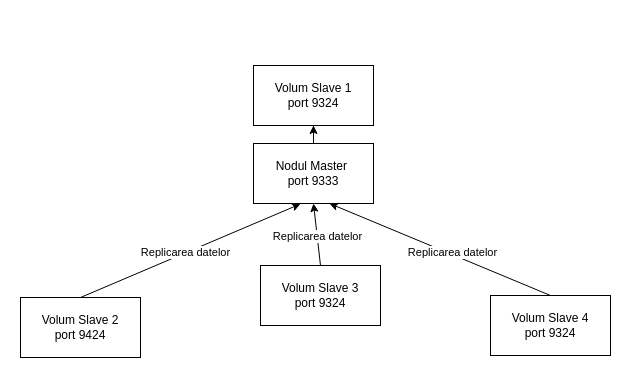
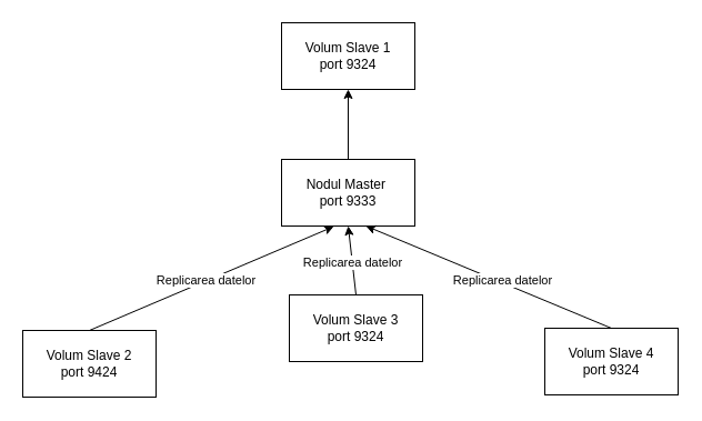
- <mxCell id="7" value="Volum Slave 1&lt;div&gt;port 9324&lt;/div&gt;" style="rounded=0;whiteSpace=wrap;html=1;align=center;" vertex="1" parent="1"><mxGeometry x="253" y="65" width="120" height="60" as="geometry" /></mxCell>
+ <mxCell id="7" value="Volum Slave 1&lt;div&gt;port 9324&lt;/div&gt;" style="rounded=0;whiteSpace=wrap;html=1;align=center;" vertex="1" parent="1"><mxGeometry x="253" y="20" width="120" height="60" as="geometry" /></mxCell>
